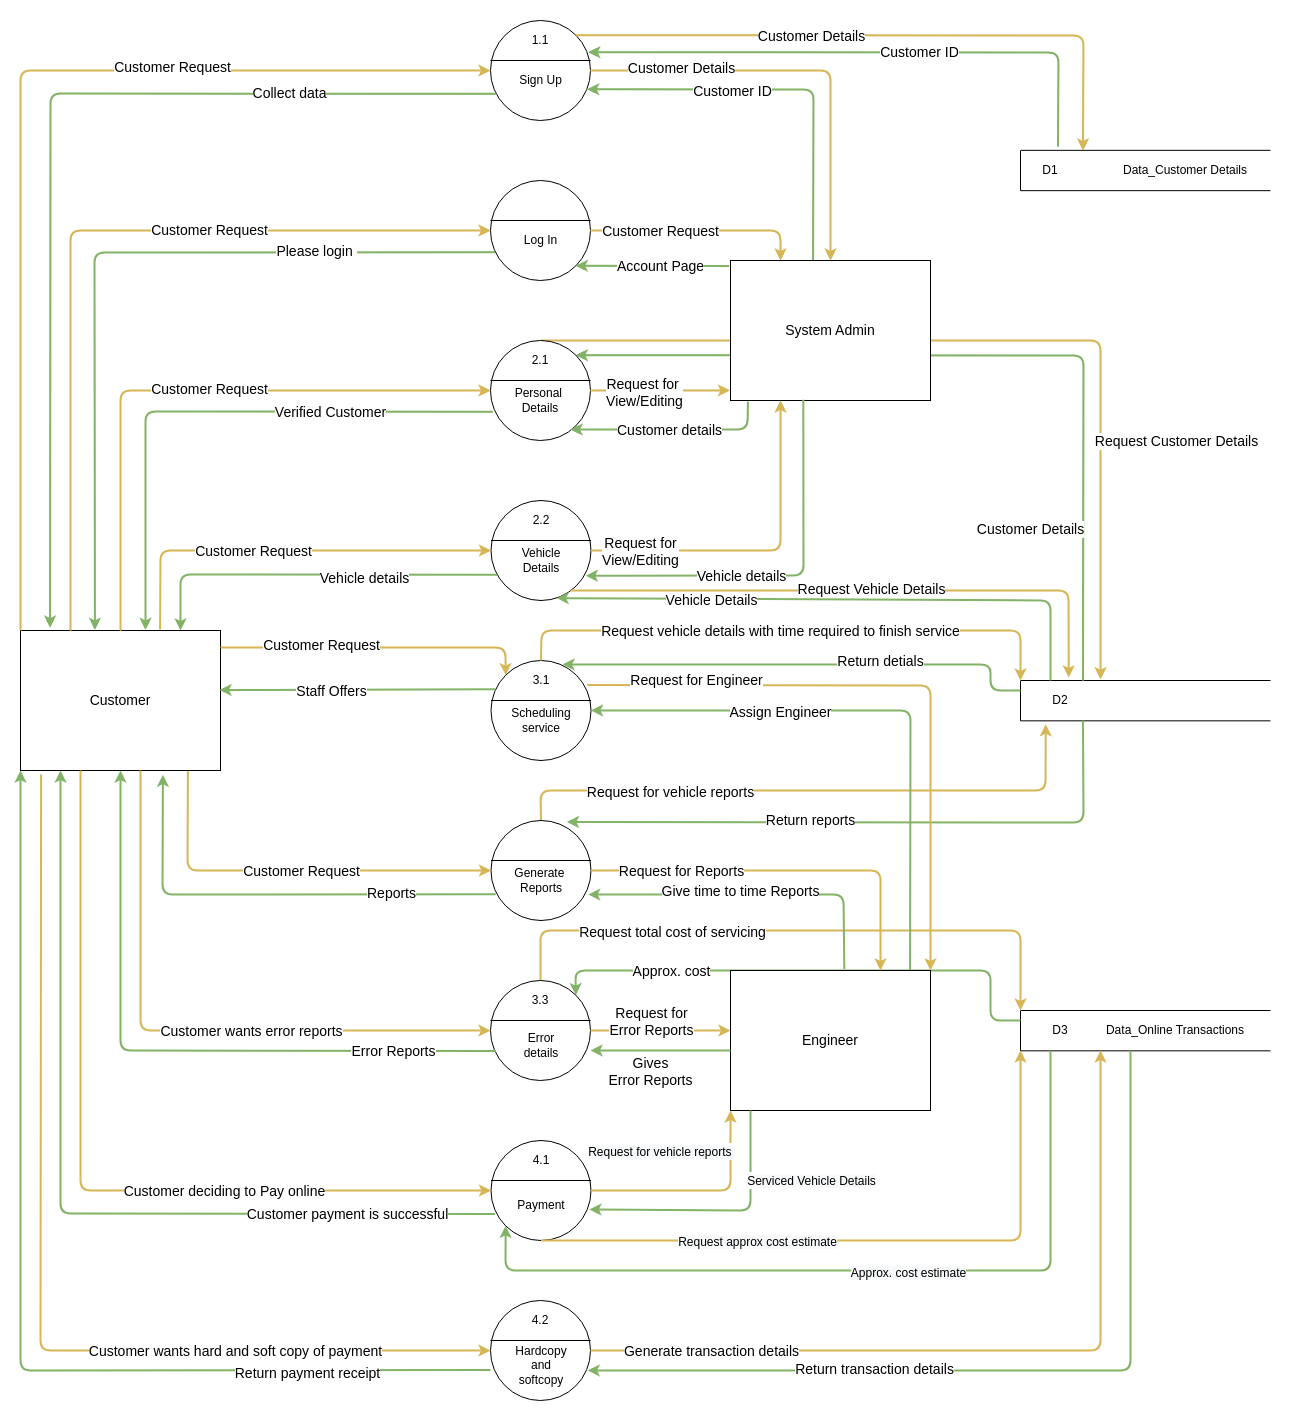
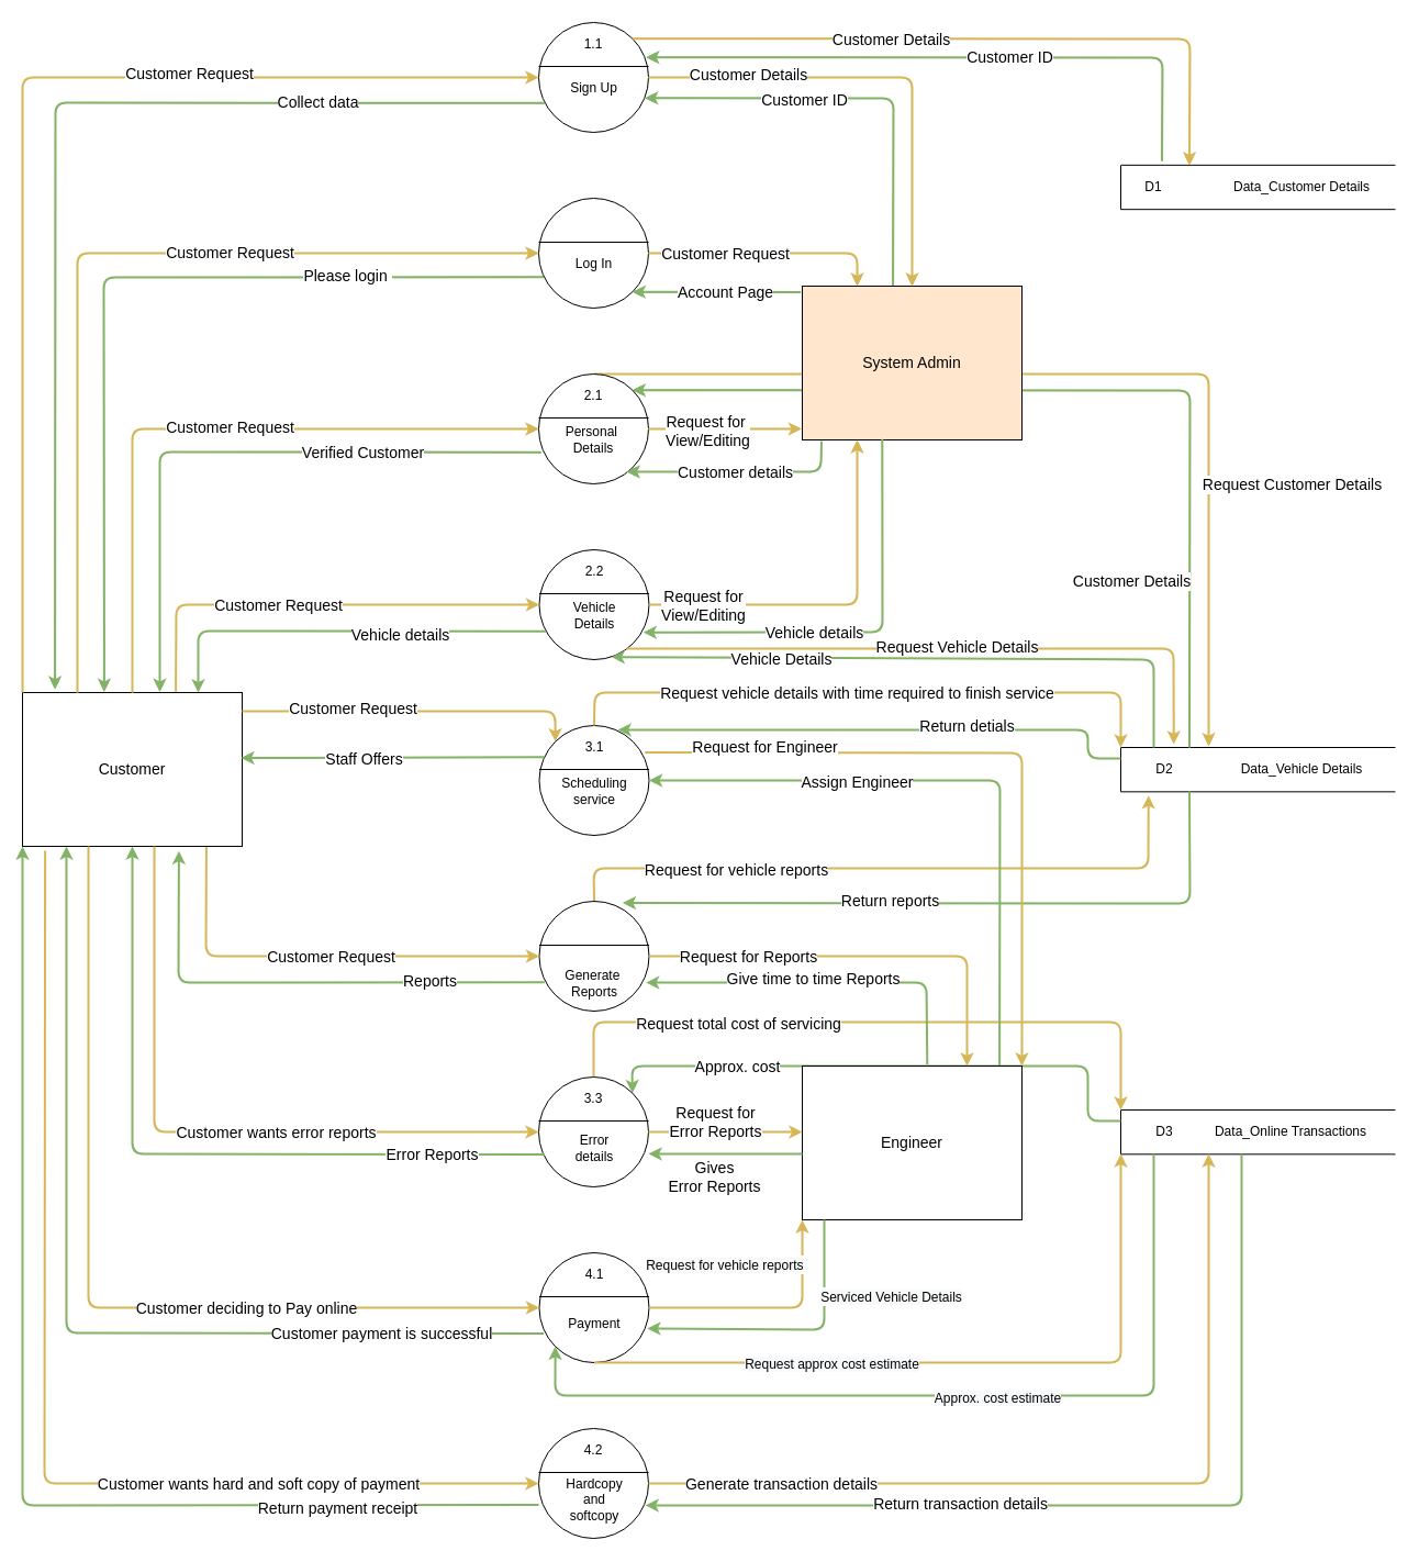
- <mxCell id="78" value="&lt;font style=&quot;font-size: 14px;&quot;&gt;System Admin&lt;/font&gt;" style="whiteSpace=wrap;html=1;align=center;" parent="1" vertex="1"><mxGeometry x="730" y="260" width="200" height="140" as="geometry" /></mxCell>
+ <mxCell id="78" value="&lt;font style=&quot;font-size: 14px;&quot;&gt;System Admin&lt;/font&gt;" style="whiteSpace=wrap;html=1;align=center;fillColor=#ffe6cc;" parent="1" vertex="1"><mxGeometry x="730" y="260" width="200" height="140" as="geometry" /></mxCell>
+ <mxCell id="13" value="Data_Vehicle Details" style="text;html=1;strokeColor=none;fillColor=none;align=center;verticalAlign=middle;whiteSpace=wrap;rounded=0;" parent="8" vertex="1"><mxGeometry x="100.0" y="10.17" width="130" height="20" as="geometry" /></mxCell>
- <mxCell id="57" value="Generate&amp;nbsp;&lt;br&gt;Reports" style="text;html=1;strokeColor=none;fillColor=none;align=center;verticalAlign=middle;whiteSpace=wrap;rounded=0;" parent="1" vertex="1"><mxGeometry x="520.5" y="870" width="40" height="20" as="geometry" /></mxCell>
+ <mxCell id="57" value="Generate&amp;nbsp;&lt;br&gt;Reports" style="text;html=1;strokeColor=none;fillColor=none;align=center;verticalAlign=middle;whiteSpace=wrap;rounded=0;" parent="1" vertex="1"><mxGeometry x="520.5" y="885" width="40" height="20" as="geometry" /></mxCell>
